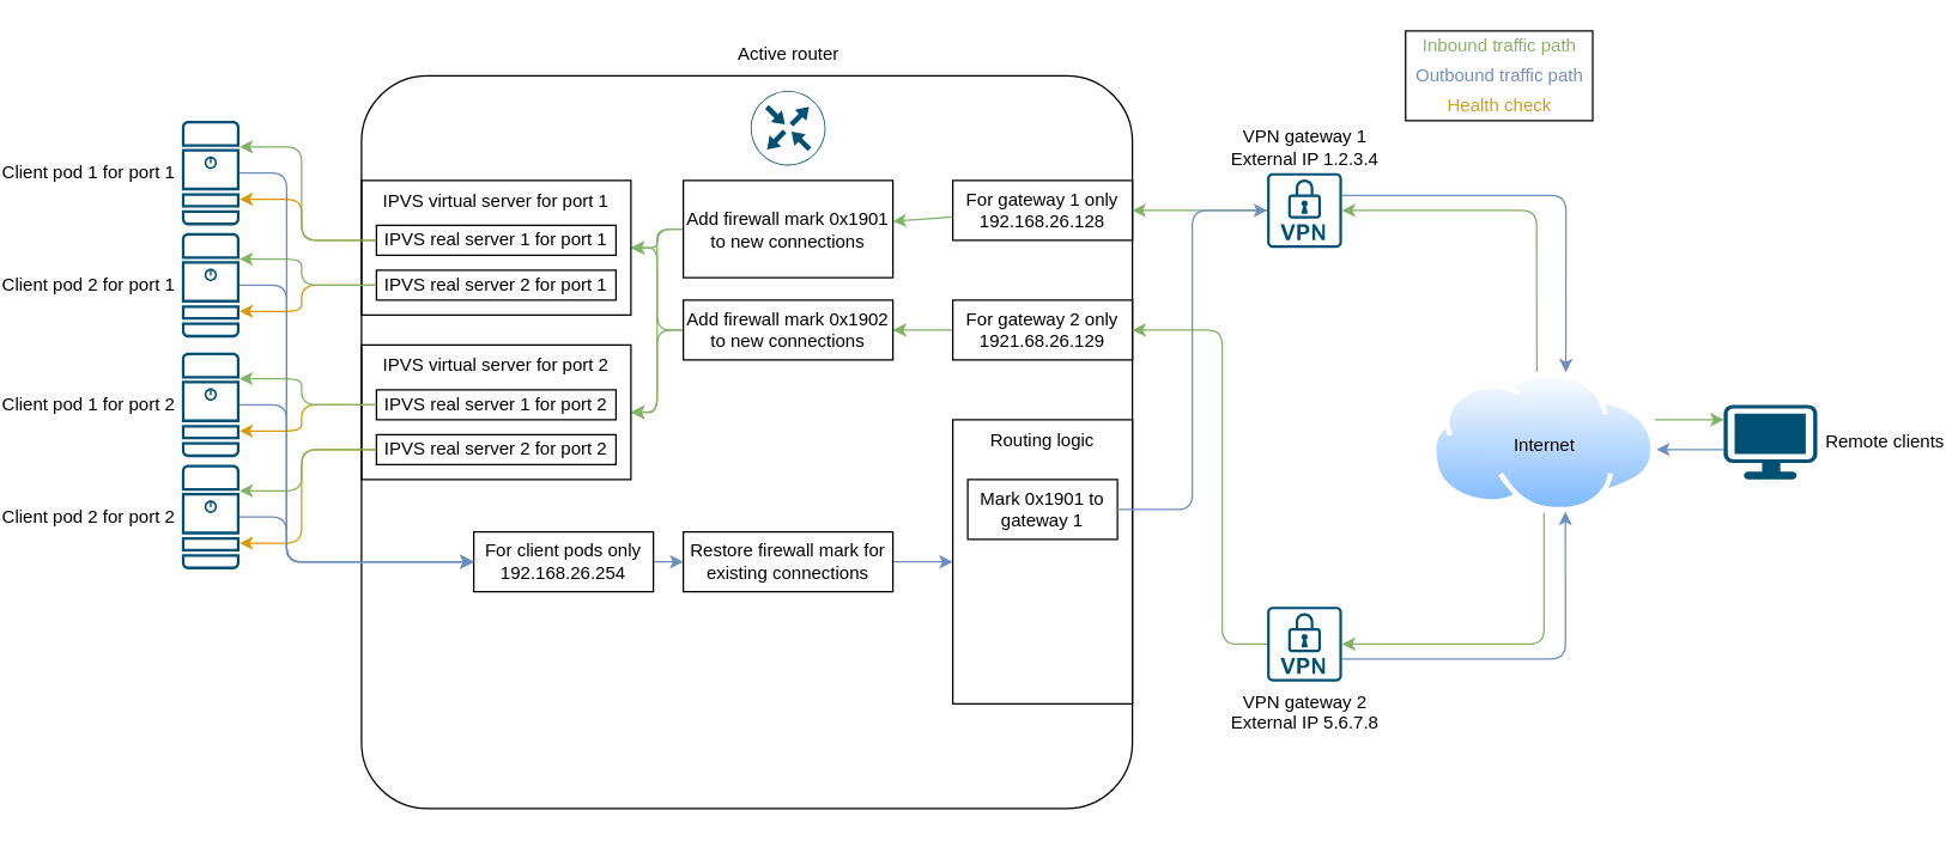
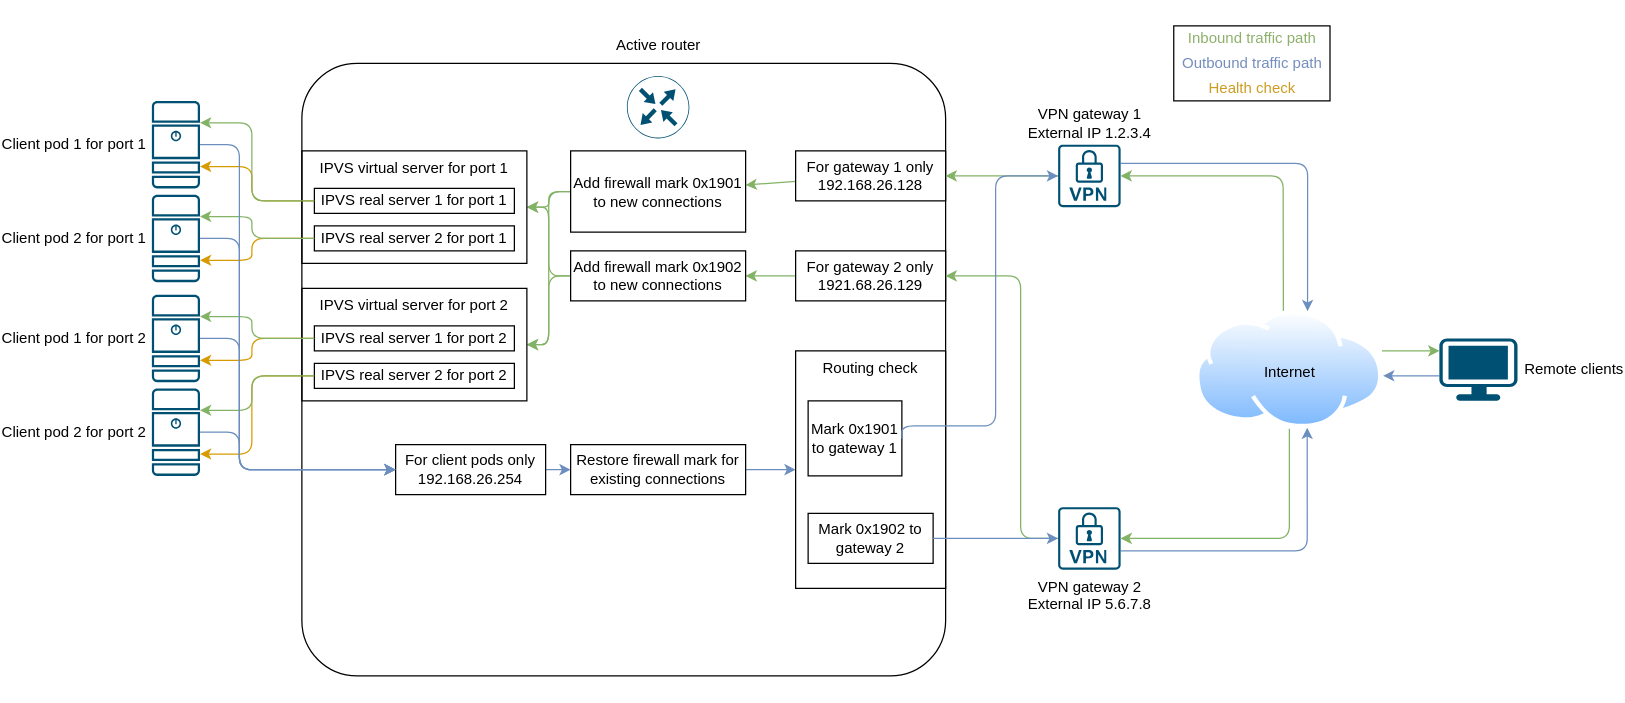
- <mxCell id="22" value="Routing logic" style="rounded=0;whiteSpace=wrap;html=1;verticalAlign=top;fillColor=none;" parent="21" vertex="1"><mxGeometry width="120" height="190" as="geometry" /></mxCell>
+ <mxCell id="22" value="Routing check" style="rounded=0;whiteSpace=wrap;html=1;verticalAlign=top;fillColor=none;" parent="21" vertex="1"><mxGeometry width="120" height="190" as="geometry" /></mxCell>
- <mxCell id="23" value="Mark 0x1901 to gateway 1" style="rounded=0;whiteSpace=wrap;html=1;fillColor=none;" parent="21" vertex="1"><mxGeometry x="10" y="40" width="100" height="40" as="geometry" /></mxCell>
+ <mxCell id="23" value="Mark 0x1901 to gateway 1" style="rounded=0;whiteSpace=wrap;html=1;fillColor=none;" parent="21" vertex="1"><mxGeometry x="10" y="40" width="75" height="60" as="geometry" /></mxCell>
+ <mxCell id="24" value="Mark 0x1902 to gateway 2" style="rounded=0;whiteSpace=wrap;html=1;fillColor=none;" parent="21" vertex="1"><mxGeometry x="10" y="130" width="100" height="40" as="geometry" /></mxCell>
+ <mxCell id="32" value="" style="edgeStyle=none;html=1;fillColor=#dae8fc;strokeColor=#6c8ebf;" parent="1" source="24" target="31" edge="1"><mxGeometry relative="1" as="geometry" /></mxCell>
